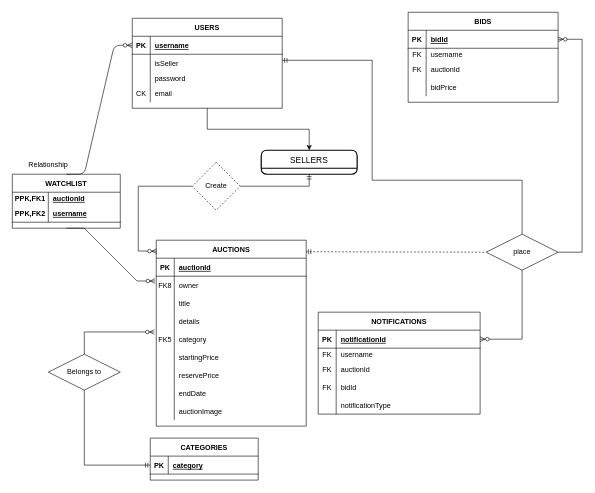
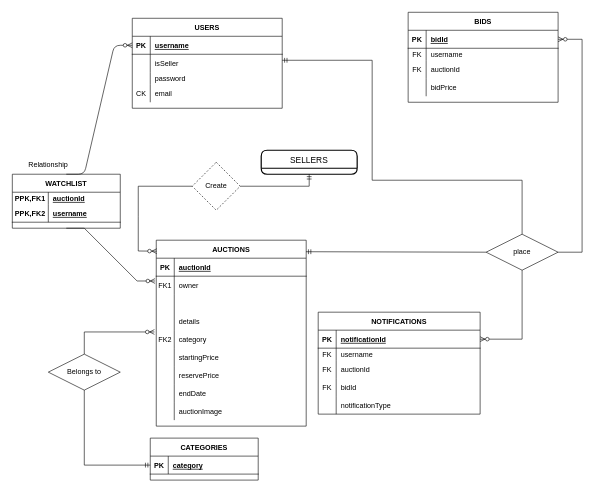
- <mxCell id="43" style="edgeStyle=orthogonalEdgeStyle;rounded=0;orthogonalLoop=1;jettySize=auto;html=1;" parent="1" source="44" target="93" edge="1"><mxGeometry relative="1" as="geometry" /></mxCell>
- <mxCell id="74" value="" style="fontSize=12;html=1;endArrow=none;startArrow=ERmandOne;rounded=0;entryX=0;entryY=0.5;entryDx=0;entryDy=0;exitX=0.999;exitY=0.062;exitDx=0;exitDy=0;exitPerimeter=0;dashed=1;" parent="1" source="2" target="75" edge="1"><mxGeometry width="100" height="100" relative="1" as="geometry"><mxPoint x="355" y="650" as="sourcePoint" /><mxPoint x="425" y="615" as="targetPoint" /></mxGeometry></mxCell>
+ <mxCell id="74" value="" style="fontSize=12;html=1;endArrow=none;startArrow=ERmandOne;rounded=0;entryX=0;entryY=0.5;entryDx=0;entryDy=0;exitX=0.999;exitY=0.062;exitDx=0;exitDy=0;exitPerimeter=0;" parent="1" source="2" target="75" edge="1"><mxGeometry width="100" height="100" relative="1" as="geometry"><mxPoint x="355" y="650" as="sourcePoint" /><mxPoint x="425" y="615" as="targetPoint" /></mxGeometry></mxCell>
- <mxCell id="7" value="FK8" style="shape=partialRectangle;overflow=hidden;connectable=0;fillColor=none;top=0;left=0;bottom=0;right=0;" parent="6" vertex="1"><mxGeometry width="30" height="30" as="geometry"><mxRectangle width="30" height="30" as="alternateBounds" /></mxGeometry></mxCell>
+ <mxCell id="7" value="FK1" style="shape=partialRectangle;overflow=hidden;connectable=0;fillColor=none;top=0;left=0;bottom=0;right=0;" parent="6" vertex="1"><mxGeometry width="30" height="30" as="geometry"><mxRectangle width="30" height="30" as="alternateBounds" /></mxGeometry></mxCell>
- <mxCell id="11" value="title" style="shape=partialRectangle;overflow=hidden;connectable=0;fillColor=none;top=0;left=0;bottom=0;right=0;align=left;spacingLeft=6;" parent="9" vertex="1"><mxGeometry x="30" width="220" height="30" as="geometry"><mxRectangle width="220" height="30" as="alternateBounds" /></mxGeometry></mxCell>
- <mxCell id="16" value="FK5" style="shape=partialRectangle;overflow=hidden;connectable=0;fillColor=none;top=0;left=0;bottom=0;right=0;" parent="15" vertex="1"><mxGeometry width="30" height="30" as="geometry"><mxRectangle width="30" height="30" as="alternateBounds" /></mxGeometry></mxCell>
+ <mxCell id="16" value="FK2" style="shape=partialRectangle;overflow=hidden;connectable=0;fillColor=none;top=0;left=0;bottom=0;right=0;" parent="15" vertex="1"><mxGeometry width="30" height="30" as="geometry"><mxRectangle width="30" height="30" as="alternateBounds" /></mxGeometry></mxCell>
